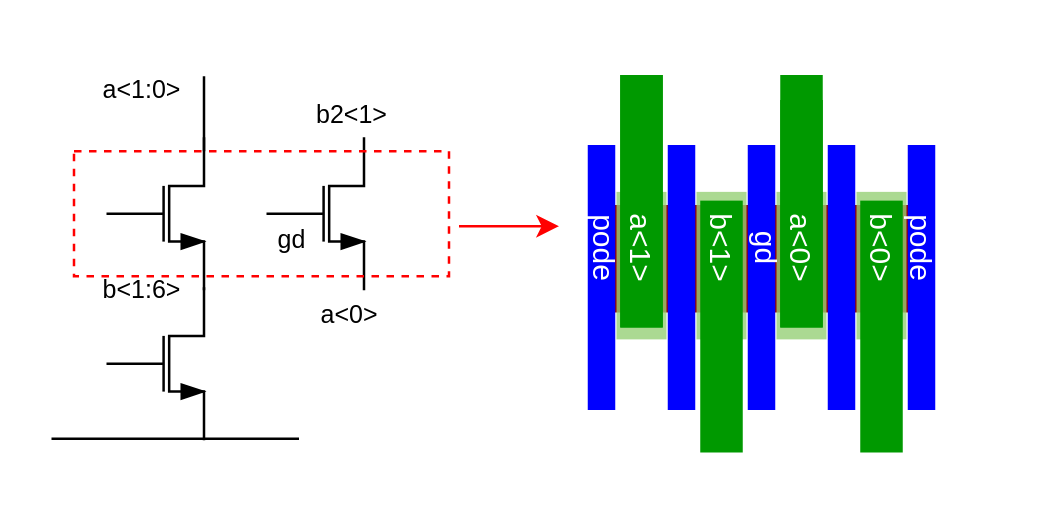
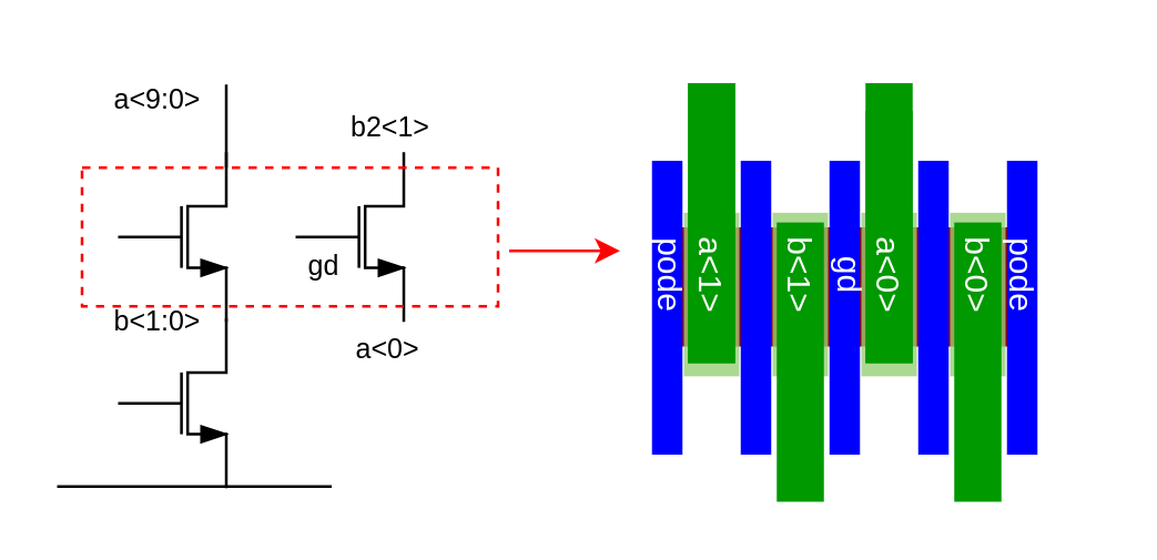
- <mxCell id="26" value="a&amp;lt;1:0&amp;gt;" style="text;html=1;strokeColor=none;fillColor=none;align=center;verticalAlign=middle;whiteSpace=wrap;rounded=0;fontSize=10;fontColor=#000000;" vertex="1" parent="1"><mxGeometry x="42" y="30" width="29" height="10" as="geometry" /></mxCell>
+ <mxCell id="26" value="a&amp;lt;9:0&amp;gt;" style="text;html=1;strokeColor=none;fillColor=none;align=center;verticalAlign=middle;whiteSpace=wrap;rounded=0;fontSize=10;fontColor=#000000;" vertex="1" parent="1"><mxGeometry x="42" y="30" width="29" height="10" as="geometry" /></mxCell>
- <mxCell id="27" value="b&amp;lt;1:6&amp;gt;" style="text;html=1;strokeColor=none;fillColor=none;align=center;verticalAlign=middle;whiteSpace=wrap;rounded=0;fontSize=10;fontColor=#000000;" vertex="1" parent="1"><mxGeometry x="42" y="110" width="29" height="10" as="geometry" /></mxCell>
+ <mxCell id="27" value="b&amp;lt;1:0&amp;gt;" style="text;html=1;strokeColor=none;fillColor=none;align=center;verticalAlign=middle;whiteSpace=wrap;rounded=0;fontSize=10;fontColor=#000000;" vertex="1" parent="1"><mxGeometry x="42" y="110" width="29" height="10" as="geometry" /></mxCell>
